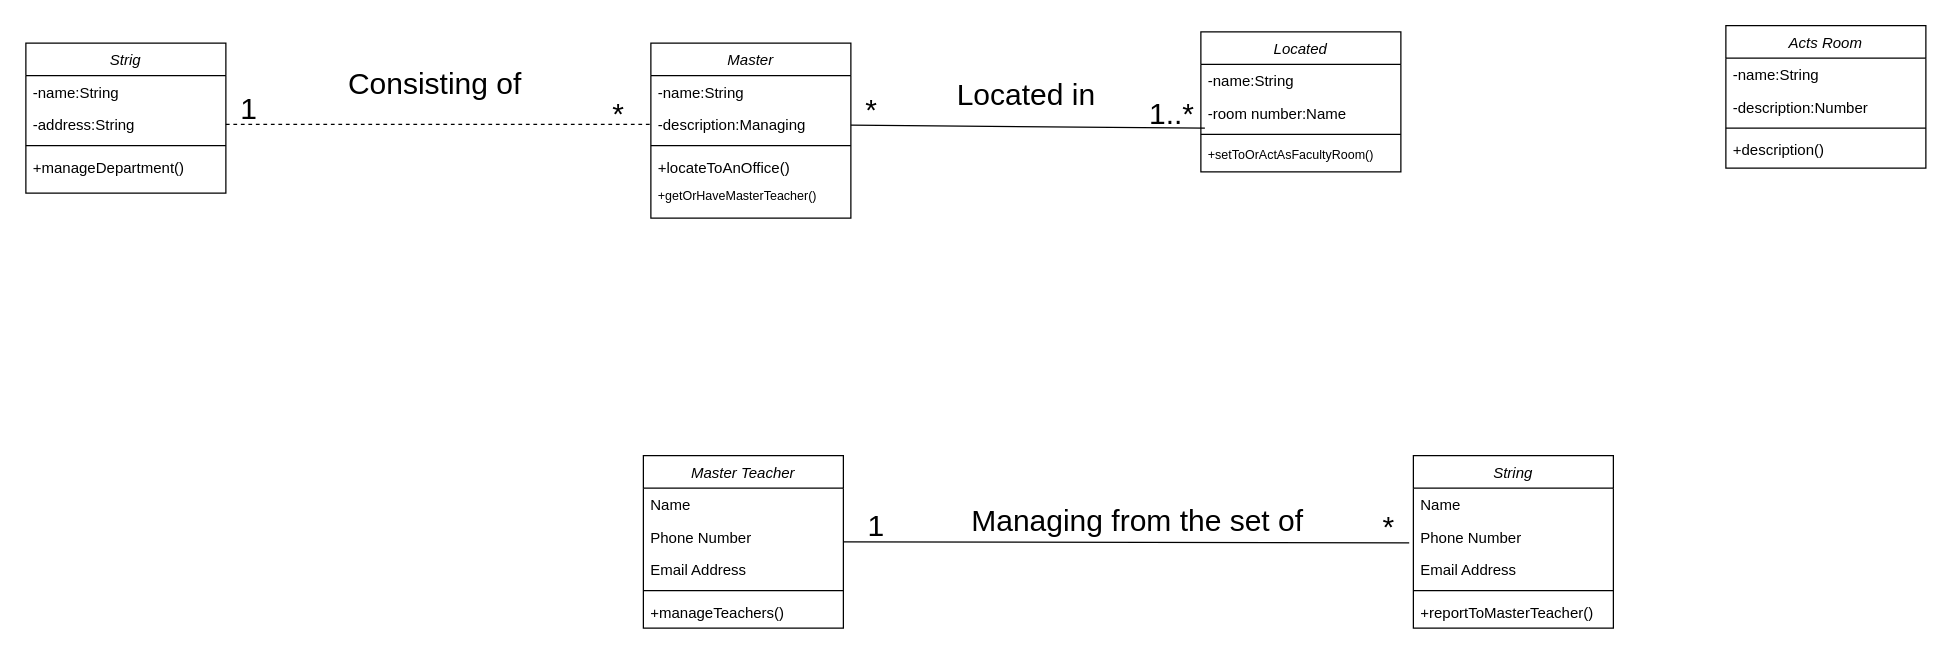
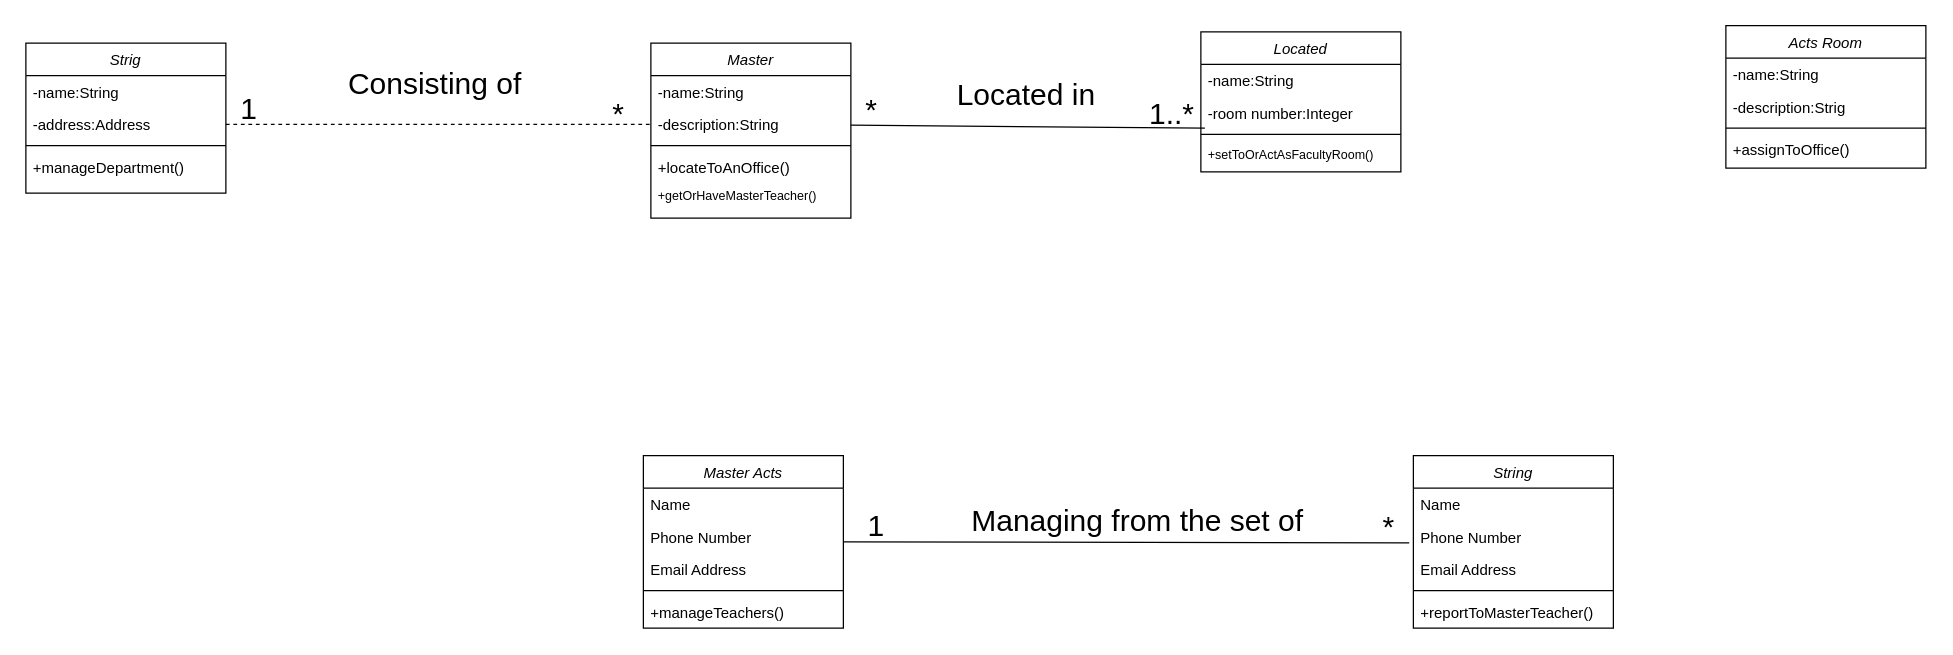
- <mxCell id="20" value="-description:Number" style="text;align=left;verticalAlign=top;spacingLeft=4;spacingRight=4;overflow=hidden;rotatable=0;points=[[0,0.5],[1,0.5]];portConstraint=eastwest;rounded=0;shadow=0;html=0;" vertex="1" parent="18"><mxGeometry y="52" width="160" height="26" as="geometry" /></mxCell>
+ <mxCell id="20" value="-description:Strig" style="text;align=left;verticalAlign=top;spacingLeft=4;spacingRight=4;overflow=hidden;rotatable=0;points=[[0,0.5],[1,0.5]];portConstraint=eastwest;rounded=0;shadow=0;html=0;" vertex="1" parent="18"><mxGeometry y="52" width="160" height="26" as="geometry" /></mxCell>
- <mxCell id="15" value="-room number:Name" style="text;align=left;verticalAlign=top;spacingLeft=4;spacingRight=4;overflow=hidden;rotatable=0;points=[[0,0.5],[1,0.5]];portConstraint=eastwest;rounded=0;shadow=0;html=0;" vertex="1" parent="13"><mxGeometry y="52" width="160" height="26" as="geometry" /></mxCell>
+ <mxCell id="15" value="-room number:Integer" style="text;align=left;verticalAlign=top;spacingLeft=4;spacingRight=4;overflow=hidden;rotatable=0;points=[[0,0.5],[1,0.5]];portConstraint=eastwest;rounded=0;shadow=0;html=0;" vertex="1" parent="13"><mxGeometry y="52" width="160" height="26" as="geometry" /></mxCell>
- <mxCell id="4" value="-address:String" style="text;align=left;verticalAlign=top;spacingLeft=4;spacingRight=4;overflow=hidden;rotatable=0;points=[[0,0.5],[1,0.5]];portConstraint=eastwest;rounded=0;shadow=0;html=0;" vertex="1" parent="2"><mxGeometry y="52" width="160" height="26" as="geometry" /></mxCell>
+ <mxCell id="4" value="-address:Address" style="text;align=left;verticalAlign=top;spacingLeft=4;spacingRight=4;overflow=hidden;rotatable=0;points=[[0,0.5],[1,0.5]];portConstraint=eastwest;rounded=0;shadow=0;html=0;" vertex="1" parent="2"><mxGeometry y="52" width="160" height="26" as="geometry" /></mxCell>
- <mxCell id="9" value="-description:Managing" style="text;align=left;verticalAlign=top;spacingLeft=4;spacingRight=4;overflow=hidden;rotatable=0;points=[[0,0.5],[1,0.5]];portConstraint=eastwest;rounded=0;shadow=0;html=0;" vertex="1" parent="7"><mxGeometry y="52" width="160" height="26" as="geometry" /></mxCell>
+ <mxCell id="9" value="-description:String" style="text;align=left;verticalAlign=top;spacingLeft=4;spacingRight=4;overflow=hidden;rotatable=0;points=[[0,0.5],[1,0.5]];portConstraint=eastwest;rounded=0;shadow=0;html=0;" vertex="1" parent="7"><mxGeometry y="52" width="160" height="26" as="geometry" /></mxCell>
- <mxCell id="22" value="+description()" style="text;align=left;verticalAlign=top;spacingLeft=4;spacingRight=4;overflow=hidden;rotatable=0;points=[[0,0.5],[1,0.5]];portConstraint=eastwest;" vertex="1" parent="18"><mxGeometry y="86" width="160" height="26" as="geometry" /></mxCell>
+ <mxCell id="22" value="+assignToOffice()" style="text;align=left;verticalAlign=top;spacingLeft=4;spacingRight=4;overflow=hidden;rotatable=0;points=[[0,0.5],[1,0.5]];portConstraint=eastwest;" vertex="1" parent="18"><mxGeometry y="86" width="160" height="26" as="geometry" /></mxCell>
- <mxCell id="23" value="Master Teacher" style="swimlane;fontStyle=2;align=center;verticalAlign=top;childLayout=stackLayout;horizontal=1;startSize=26;horizontalStack=0;resizeParent=1;resizeLast=0;collapsible=1;marginBottom=0;rounded=0;shadow=0;strokeWidth=1;" vertex="1" parent="1"><mxGeometry x="514" y="364" width="160" height="138" as="geometry"><mxRectangle x="230" y="140" width="160" height="26" as="alternateBounds" /></mxGeometry></mxCell>
+ <mxCell id="23" value="Master Acts" style="swimlane;fontStyle=2;align=center;verticalAlign=top;childLayout=stackLayout;horizontal=1;startSize=26;horizontalStack=0;resizeParent=1;resizeLast=0;collapsible=1;marginBottom=0;rounded=0;shadow=0;strokeWidth=1;" vertex="1" parent="1"><mxGeometry x="514" y="364" width="160" height="138" as="geometry"><mxRectangle x="230" y="140" width="160" height="26" as="alternateBounds" /></mxGeometry></mxCell>
